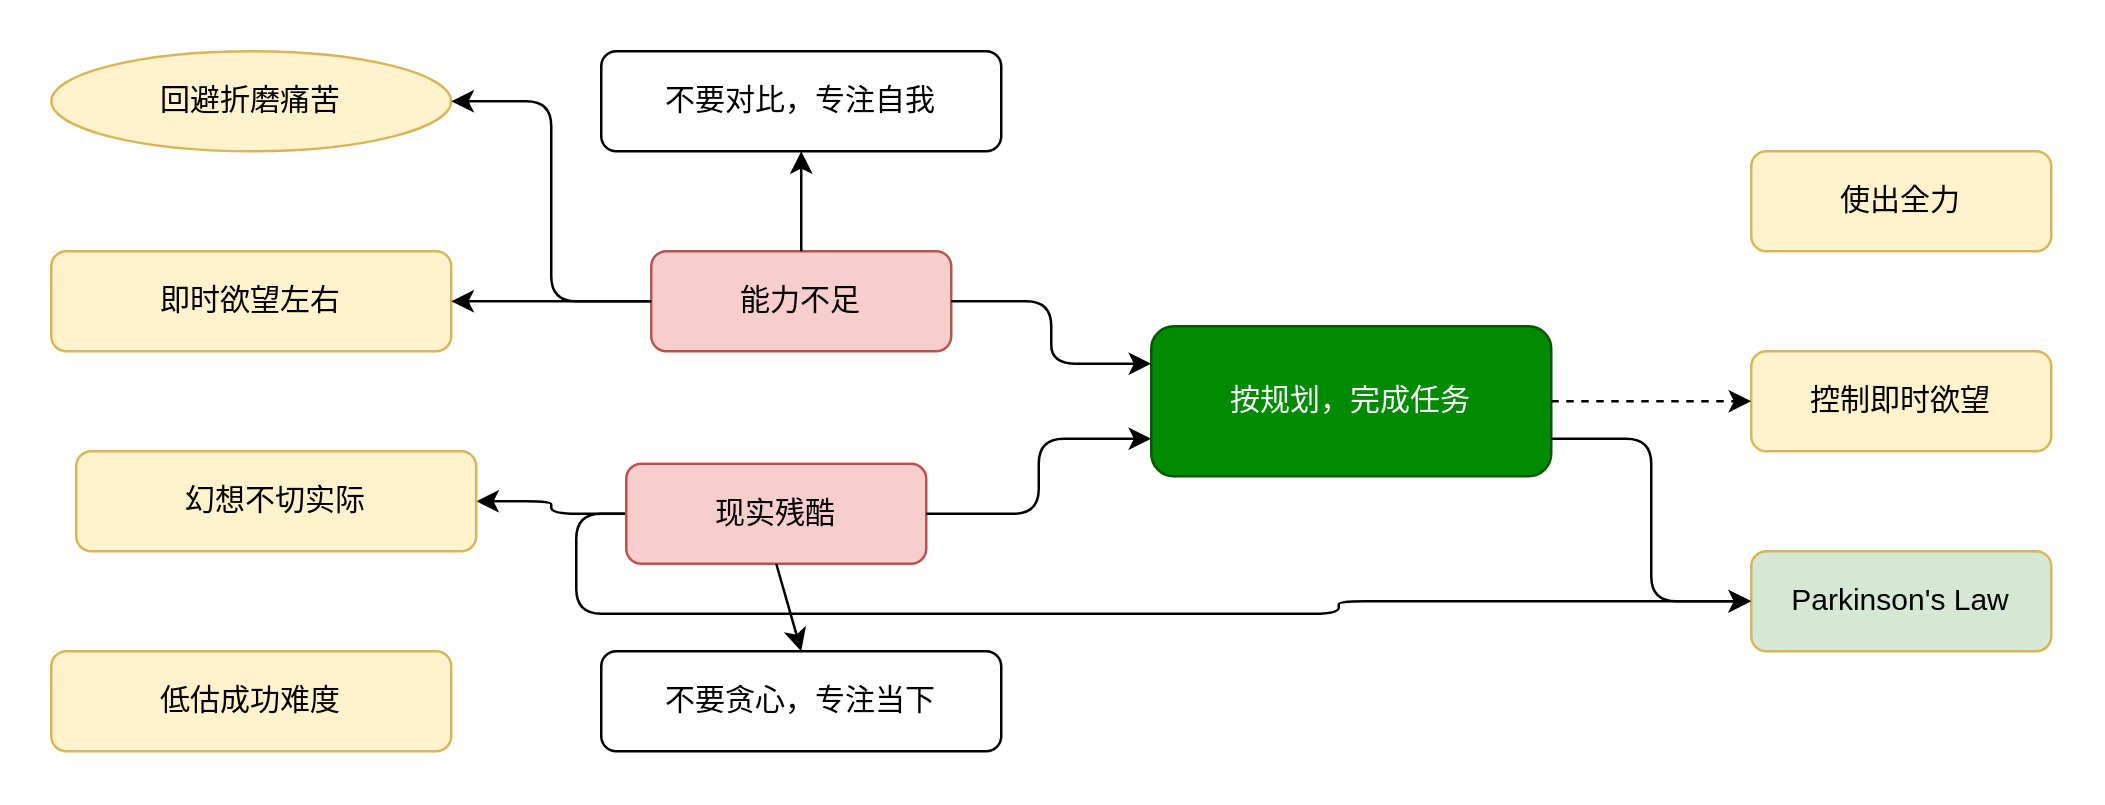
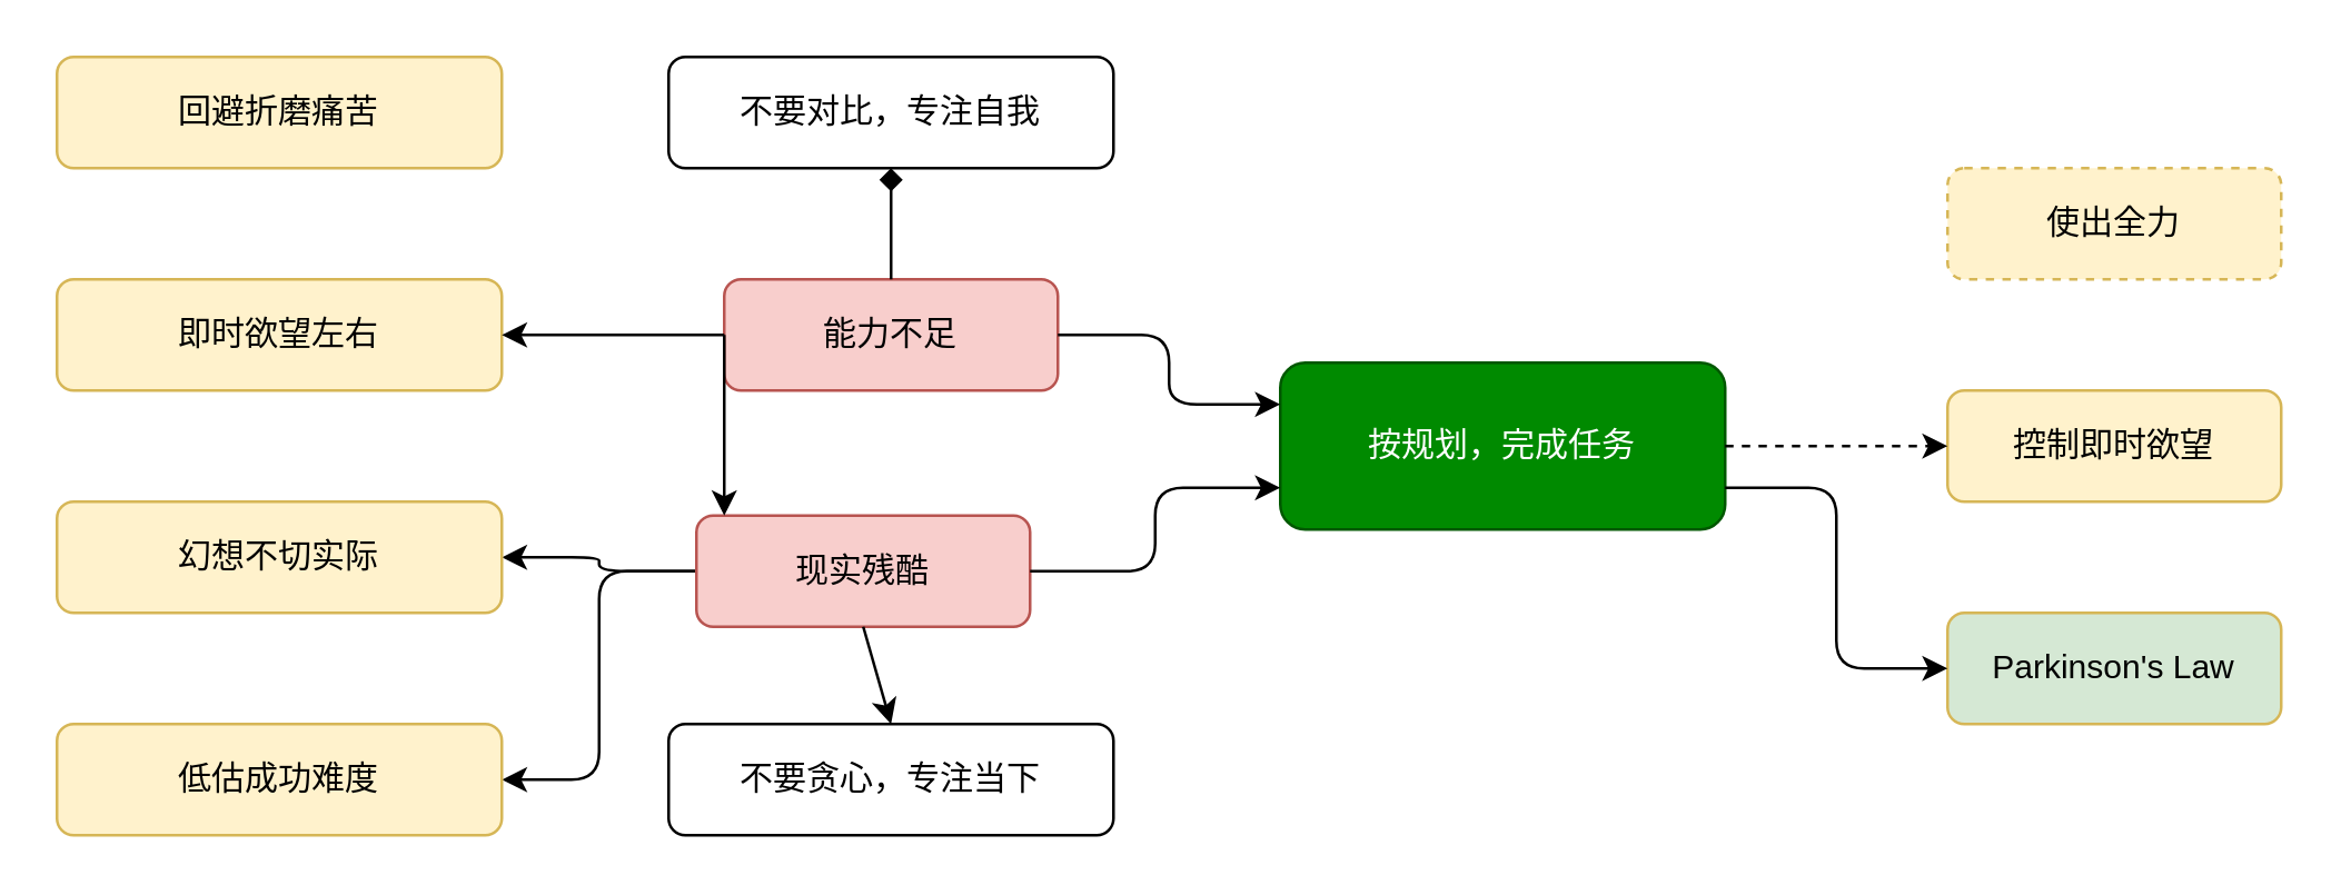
- <mxCell id="18" value="回避折磨痛苦" style="ellipse;whiteSpace=wrap;html=1;fillColor=#fff2cc;strokeColor=#d6b656;" vertex="1" parent="1"><mxGeometry x="20" y="20" width="160" height="40" as="geometry" /></mxCell>
+ <mxCell id="18" value="回避折磨痛苦" style="rounded=1;whiteSpace=wrap;html=1;fillColor=#fff2cc;strokeColor=#d6b656;" vertex="1" parent="1"><mxGeometry x="20" y="20" width="160" height="40" as="geometry" /></mxCell>
- <mxCell id="20" value="" style="edgeStyle=elbowEdgeStyle;elbow=horizontal;endArrow=classic;html=1;rounded=1;entryX=1;entryY=0.5;entryDx=0;entryDy=0;exitX=0;exitY=0.5;exitDx=0;exitDy=0;" edge="1" parent="1" source="2" target="18"><mxGeometry width="50" height="50" relative="1" as="geometry"><mxPoint x="260" y="200" as="sourcePoint" /><mxPoint x="310" y="150" as="targetPoint" /></mxGeometry></mxCell>
+ <mxCell id="20" value="" style="edgeStyle=elbowEdgeStyle;elbow=horizontal;endArrow=classic;html=1;rounded=1;exitX=0;exitY=0.5;exitDx=0;exitDy=0;" edge="1" parent="1" source="2" target="5"><mxGeometry width="50" height="50" relative="1" as="geometry"><mxPoint x="260" y="200" as="sourcePoint" /><mxPoint x="310" y="150" as="targetPoint" /></mxGeometry></mxCell>
- <mxCell id="15" value="" style="endArrow=classic;html=1;rounded=1;entryX=0.5;entryY=1;entryDx=0;entryDy=0;exitX=0.5;exitY=0;exitDx=0;exitDy=0;" parent="1" source="2" target="14" edge="1"><mxGeometry width="50" height="50" relative="1" as="geometry"><mxPoint x="630" y="260" as="sourcePoint" /><mxPoint x="680" y="210" as="targetPoint" /></mxGeometry></mxCell>
+ <mxCell id="15" value="" style="endArrow=diamond;html=1;rounded=1;entryX=0.5;entryY=1;entryDx=0;entryDy=0;exitX=0.5;exitY=0;exitDx=0;exitDy=0;" parent="1" source="2" target="14" edge="1"><mxGeometry width="50" height="50" relative="1" as="geometry"><mxPoint x="630" y="260" as="sourcePoint" /><mxPoint x="680" y="210" as="targetPoint" /></mxGeometry></mxCell>
- <mxCell id="6" value="使出全力" style="rounded=1;whiteSpace=wrap;html=1;fillColor=#fff2cc;strokeColor=#d6b656;" parent="1" vertex="1"><mxGeometry x="700" y="60" width="120" height="40" as="geometry" /></mxCell>
+ <mxCell id="6" value="使出全力" style="rounded=1;whiteSpace=wrap;html=1;fillColor=#fff2cc;strokeColor=#d6b656;dashed=1;" parent="1" vertex="1"><mxGeometry x="700" y="60" width="120" height="40" as="geometry" /></mxCell>
- <mxCell id="22" value="幻想不切实际" style="rounded=1;whiteSpace=wrap;html=1;fillColor=#fff2cc;strokeColor=#d6b656;" vertex="1" parent="1"><mxGeometry x="30" y="180" width="160" height="40" as="geometry" /></mxCell>
+ <mxCell id="22" value="幻想不切实际" style="rounded=1;whiteSpace=wrap;html=1;fillColor=#fff2cc;strokeColor=#d6b656;" vertex="1" parent="1"><mxGeometry x="20" y="180" width="160" height="40" as="geometry" /></mxCell>
- <mxCell id="4" style="edgeStyle=orthogonalEdgeStyle;rounded=1;orthogonalLoop=1;jettySize=auto;html=1;exitX=0;exitY=0.5;exitDx=0;exitDy=0;" edge="1" parent="1" source="5" target="8"><mxGeometry relative="1" as="geometry" /></mxCell>
+ <mxCell id="4" style="edgeStyle=orthogonalEdgeStyle;rounded=1;orthogonalLoop=1;jettySize=auto;html=1;exitX=0;exitY=0.5;exitDx=0;exitDy=0;entryX=1;entryY=0.5;entryDx=0;entryDy=0;" edge="1" parent="1" source="5" target="23"><mxGeometry relative="1" as="geometry" /></mxCell>
